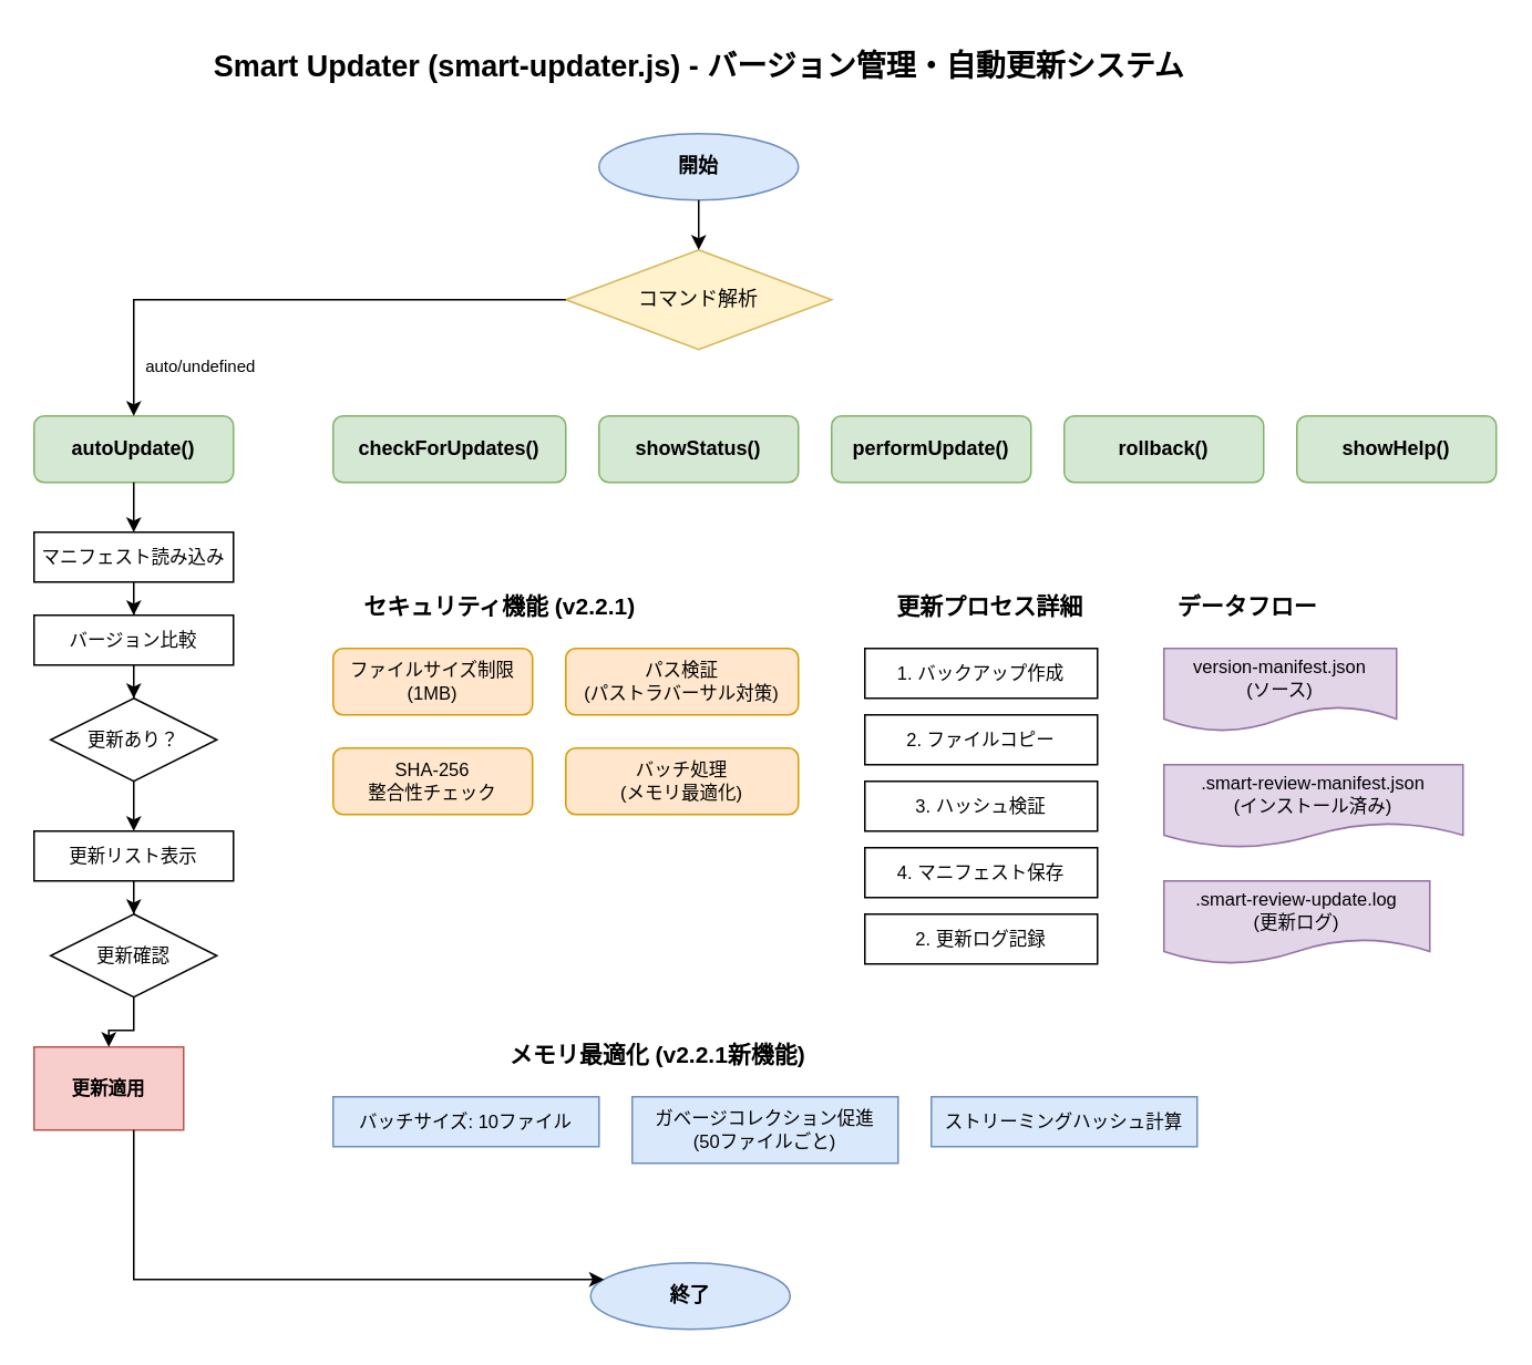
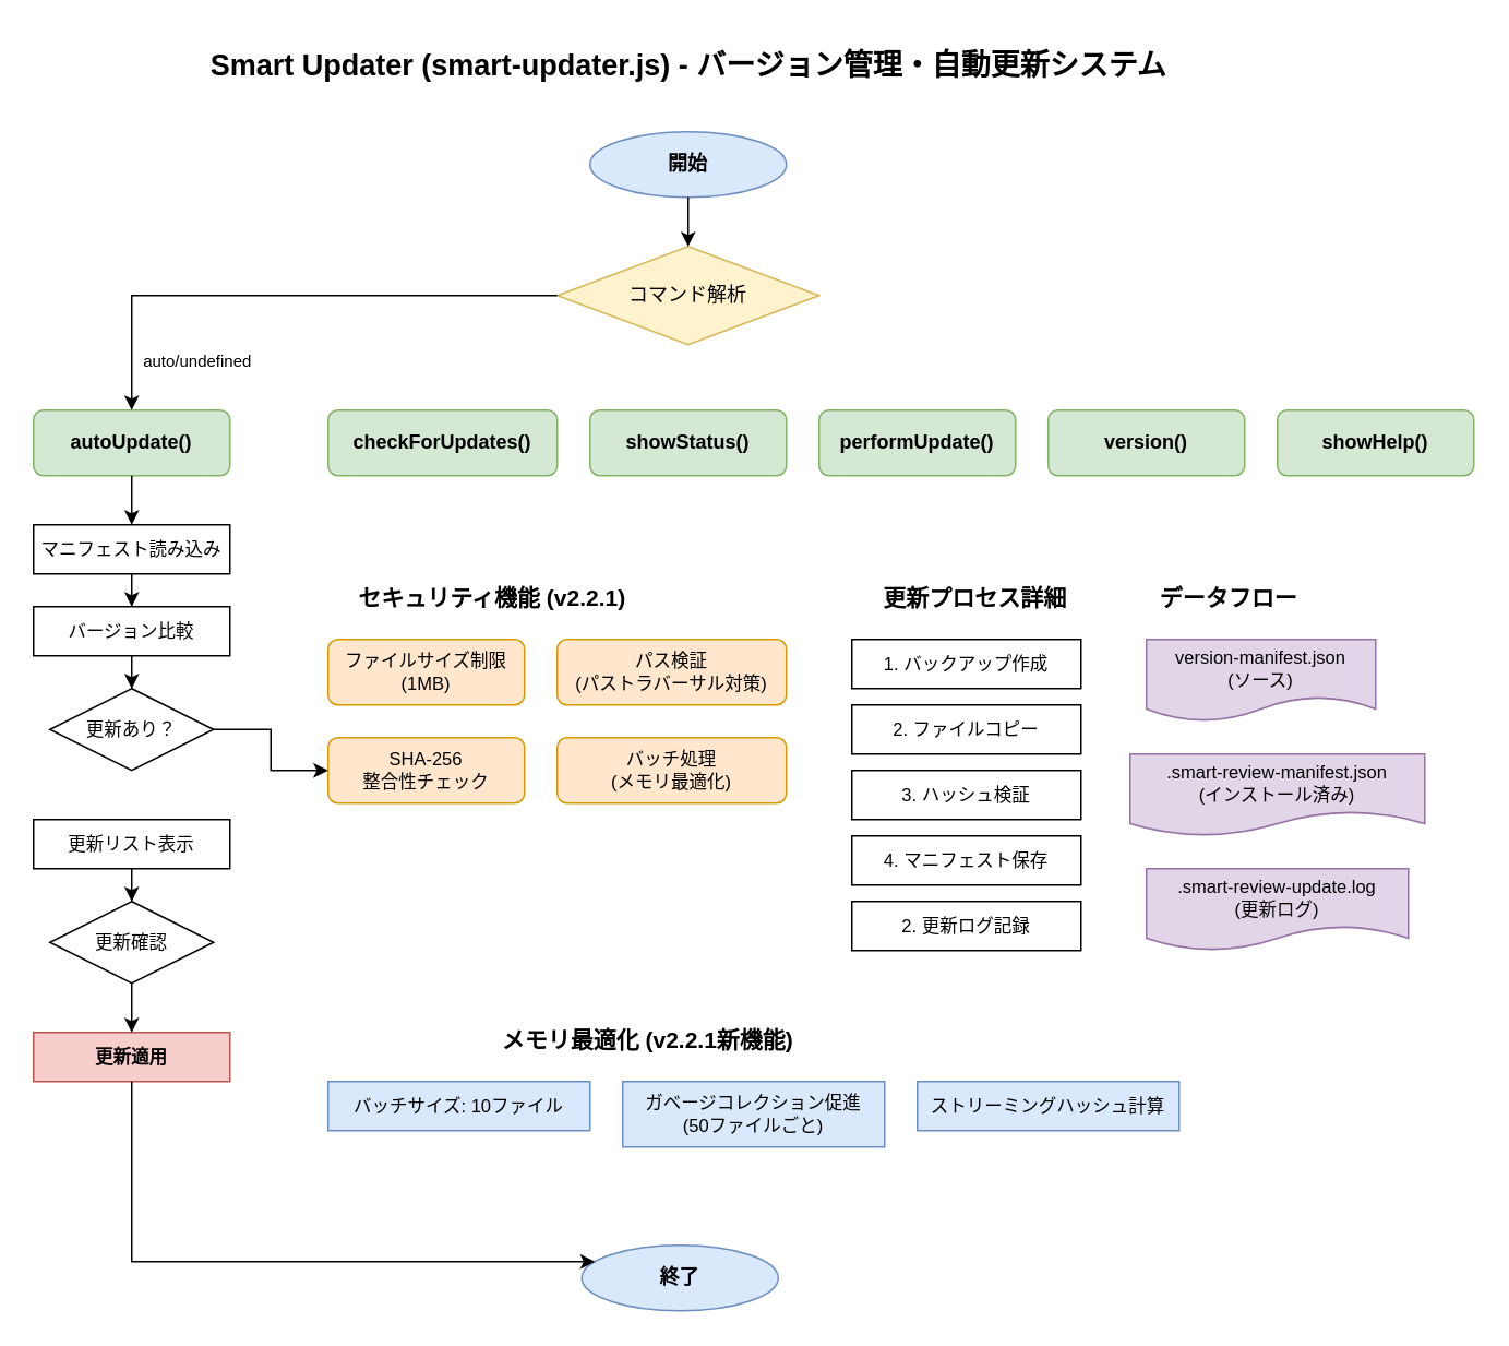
- <mxCell id="15" value="rollback()" style="rounded=1;whiteSpace=wrap;html=1;fillColor=#d5e8d4;strokeColor=#82b366;fontSize=12;fontStyle=1" vertex="1" parent="1"><mxGeometry x="640" y="250" width="120" height="40" as="geometry" /></mxCell>
+ <mxCell id="15" value="version()" style="rounded=1;whiteSpace=wrap;html=1;fillColor=#d5e8d4;strokeColor=#82b366;fontSize=12;fontStyle=1" vertex="1" parent="1"><mxGeometry x="640" y="250" width="120" height="40" as="geometry" /></mxCell>
- <mxCell id="30" value=".smart-review-manifest.json&#10;(インストール済み)" style="shape=document;whiteSpace=wrap;html=1;boundedLbl=1;fillColor=#e1d5e7;strokeColor=#9673a6;fontSize=11" vertex="1" parent="1"><mxGeometry x="700" y="460" width="180" height="50" as="geometry" /></mxCell>
+ <mxCell id="30" value=".smart-review-manifest.json&#10;(インストール済み)" style="shape=document;whiteSpace=wrap;html=1;boundedLbl=1;fillColor=#e1d5e7;strokeColor=#9673a6;fontSize=11" vertex="1" parent="1"><mxGeometry x="690" y="460" width="180" height="50" as="geometry" /></mxCell>
- <mxCell id="42" style="edgeStyle=orthogonalEdgeStyle;rounded=0;orthogonalLoop=1;jettySize=auto;html=1;" edge="1" parent="1" source="8" target="9"><mxGeometry relative="1" as="geometry" /></mxCell>
+ <mxCell id="42" style="edgeStyle=orthogonalEdgeStyle;rounded=0;orthogonalLoop=1;jettySize=auto;html=1;" edge="1" parent="1" source="8" target="20"><mxGeometry relative="1" as="geometry" /></mxCell>
- <mxCell id="11" value="更新適用" style="rounded=0;whiteSpace=wrap;html=1;fillColor=#f8cecc;strokeColor=#b85450;fontSize=11;fontStyle=1" vertex="1" parent="1"><mxGeometry x="20" y="630" width="90" height="50" as="geometry" /></mxCell>
+ <mxCell id="11" value="更新適用" style="rounded=0;whiteSpace=wrap;html=1;fillColor=#f8cecc;strokeColor=#b85450;fontSize=11;fontStyle=1" vertex="1" parent="1"><mxGeometry x="20" y="630" width="120" height="30" as="geometry" /></mxCell>
